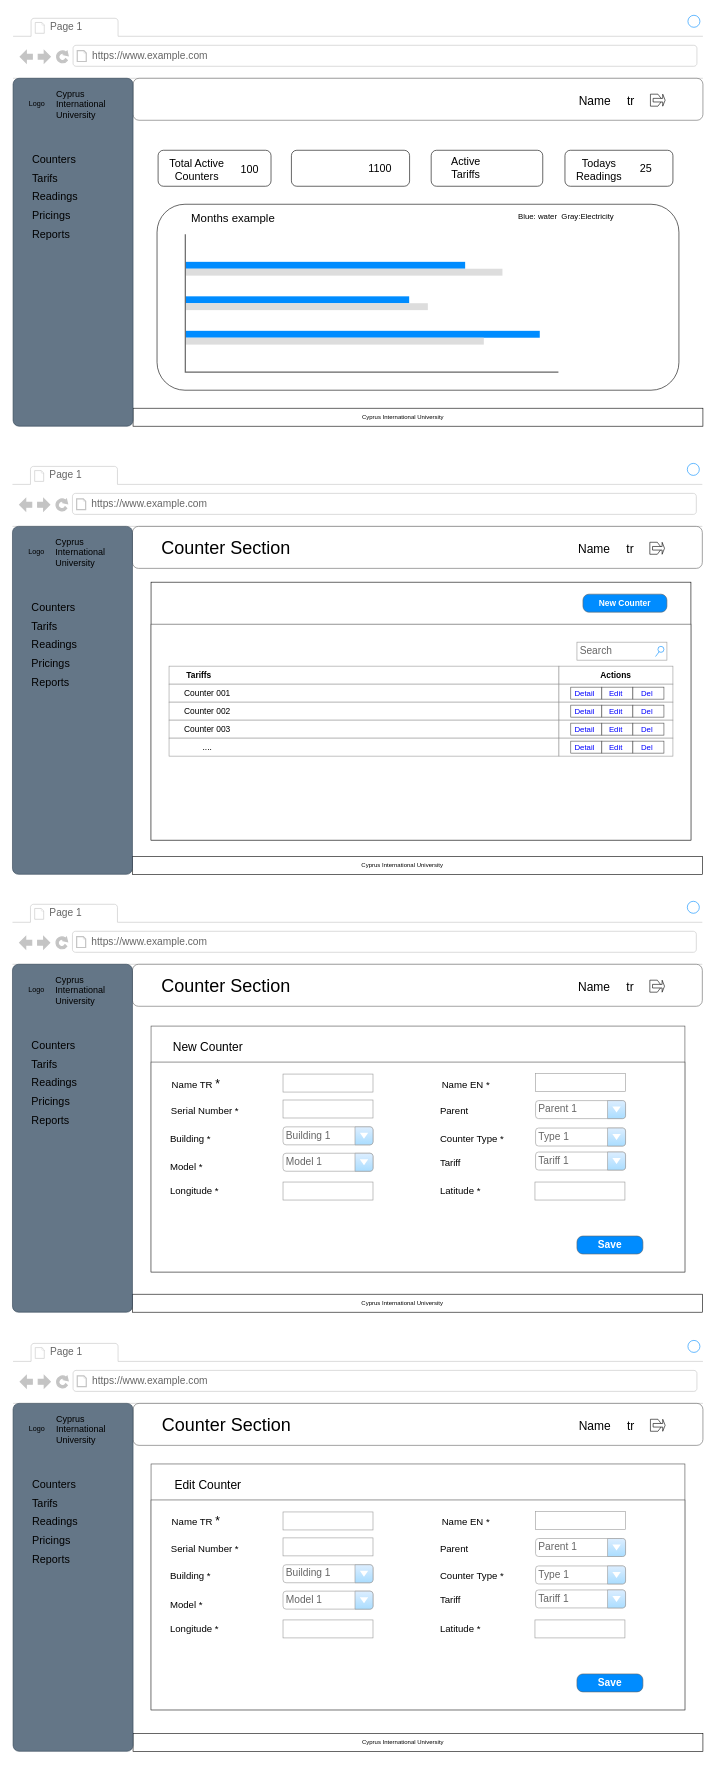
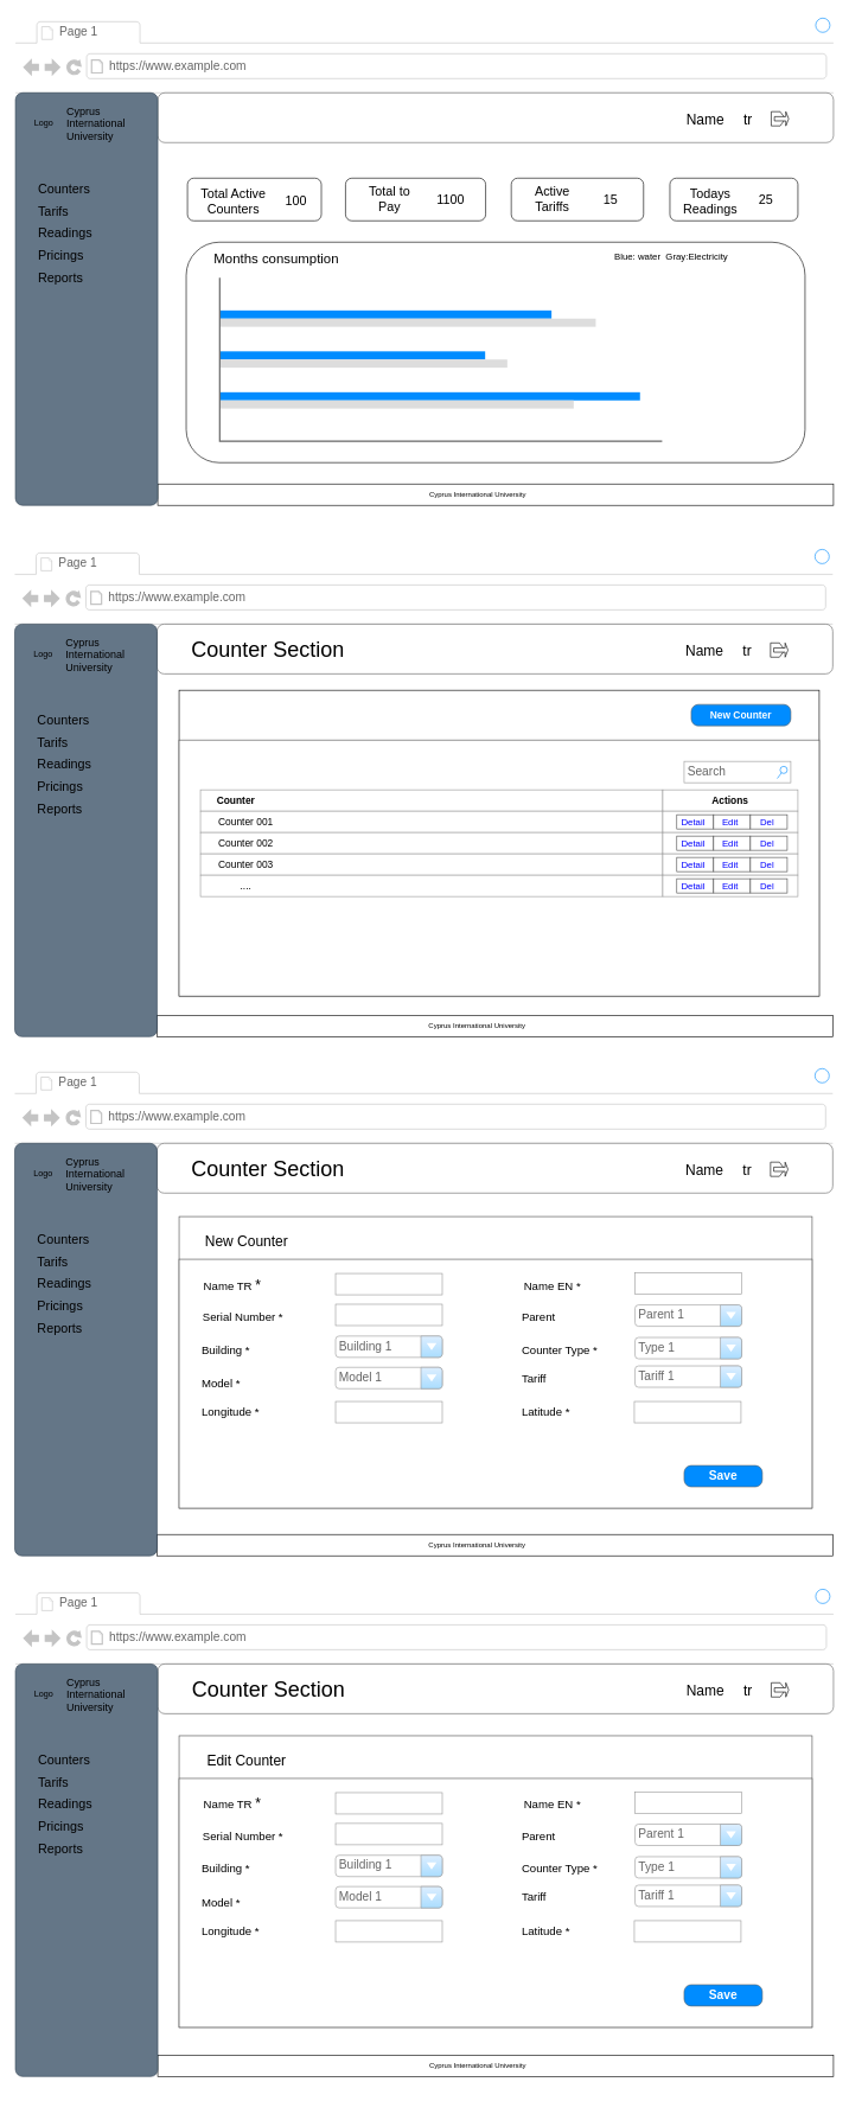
+ <mxCell id="12" value="Total to Pay" style="text;html=1;strokeColor=none;fillColor=none;align=center;verticalAlign=middle;whiteSpace=wrap;rounded=0;fontSize=18;" vertex="1" parent="10"><mxGeometry x="24.625" y="15" width="73.875" height="30" as="geometry" /></mxCell>
+ <mxCell id="21" value="15" style="text;html=1;strokeColor=none;fillColor=none;align=center;verticalAlign=middle;whiteSpace=wrap;rounded=0;fontSize=18;" vertex="1" parent="18"><mxGeometry x="104.625" y="15" width="69.75" height="30" as="geometry" /></mxCell>
- <mxCell id="41" value="&lt;font style=&quot;font-size: 19px;&quot;&gt;Months example&lt;/font&gt;" style="text;html=1;strokeColor=none;fillColor=none;align=center;verticalAlign=middle;whiteSpace=wrap;rounded=0;fontSize=10;" vertex="1" parent="38"><mxGeometry x="28.272" y="19.629" width="197.906" height="8.546" as="geometry" /></mxCell>
+ <mxCell id="41" value="&lt;font style=&quot;font-size: 19px;&quot;&gt;Months consumption&lt;/font&gt;" style="text;html=1;strokeColor=none;fillColor=none;align=center;verticalAlign=middle;whiteSpace=wrap;rounded=0;fontSize=10;" vertex="1" parent="38"><mxGeometry x="28.272" y="19.629" width="197.906" height="8.546" as="geometry" /></mxCell>
- <mxCell id="93" value="&lt;b&gt;Tariffs&lt;/b&gt;" style="text;html=1;strokeColor=none;fillColor=none;align=center;verticalAlign=middle;whiteSpace=wrap;rounded=0;fontSize=14;" vertex="1" parent="90"><mxGeometry x="20" width="60" height="30" as="geometry" /></mxCell>
+ <mxCell id="93" value="&lt;b&gt;Counter&lt;/b&gt;" style="text;html=1;strokeColor=none;fillColor=none;align=center;verticalAlign=middle;whiteSpace=wrap;rounded=0;fontSize=14;" vertex="1" parent="90"><mxGeometry x="20" width="60" height="30" as="geometry" /></mxCell>
